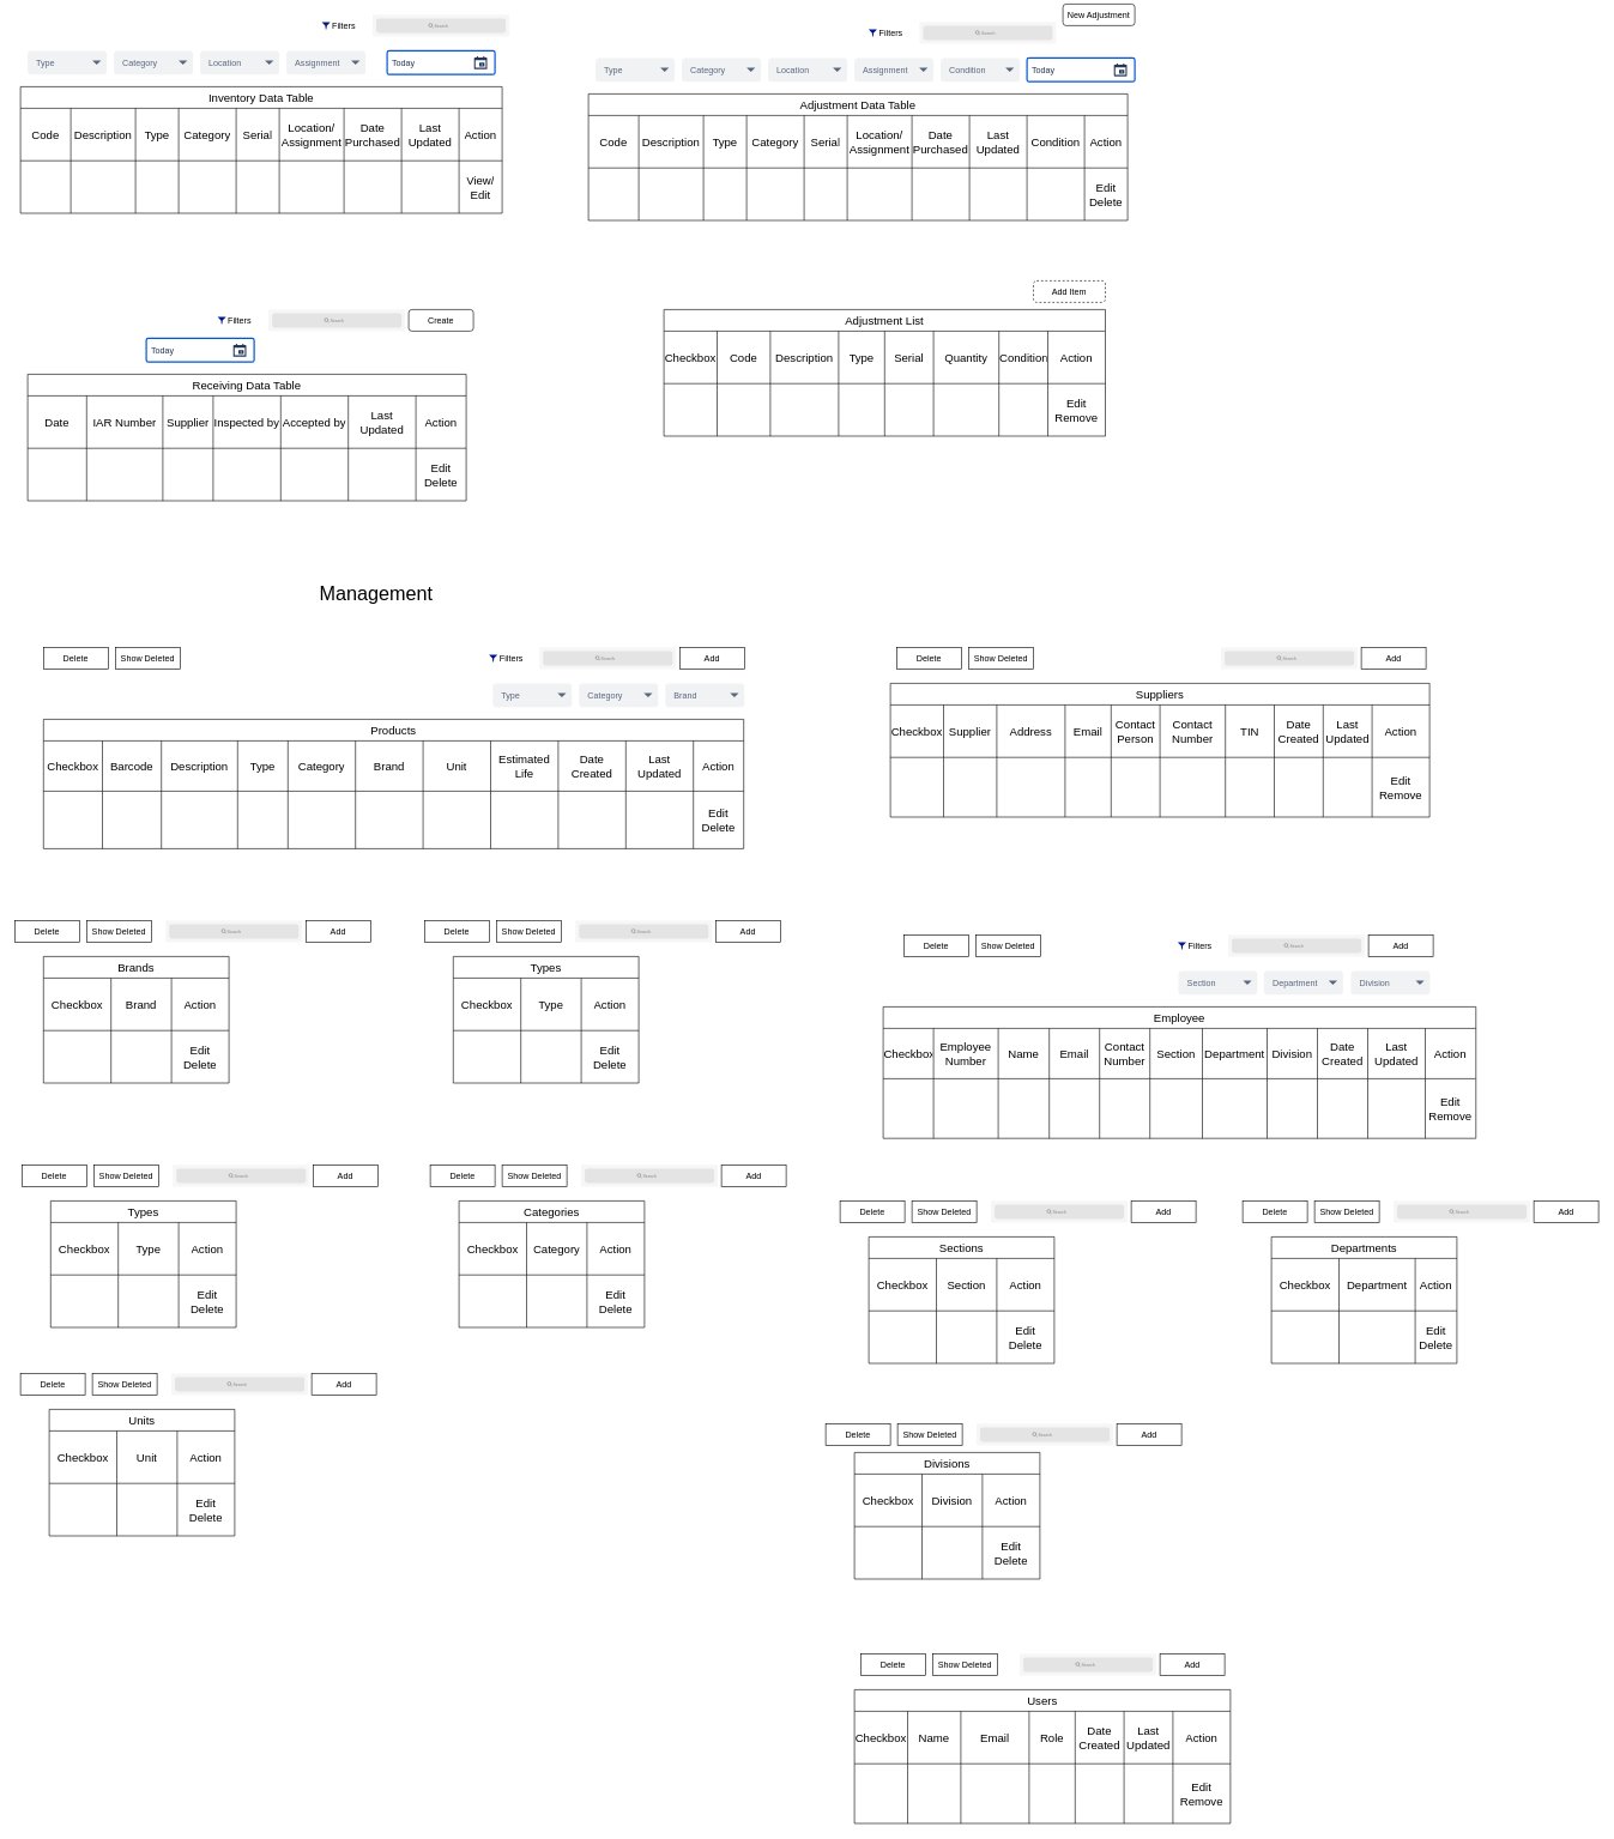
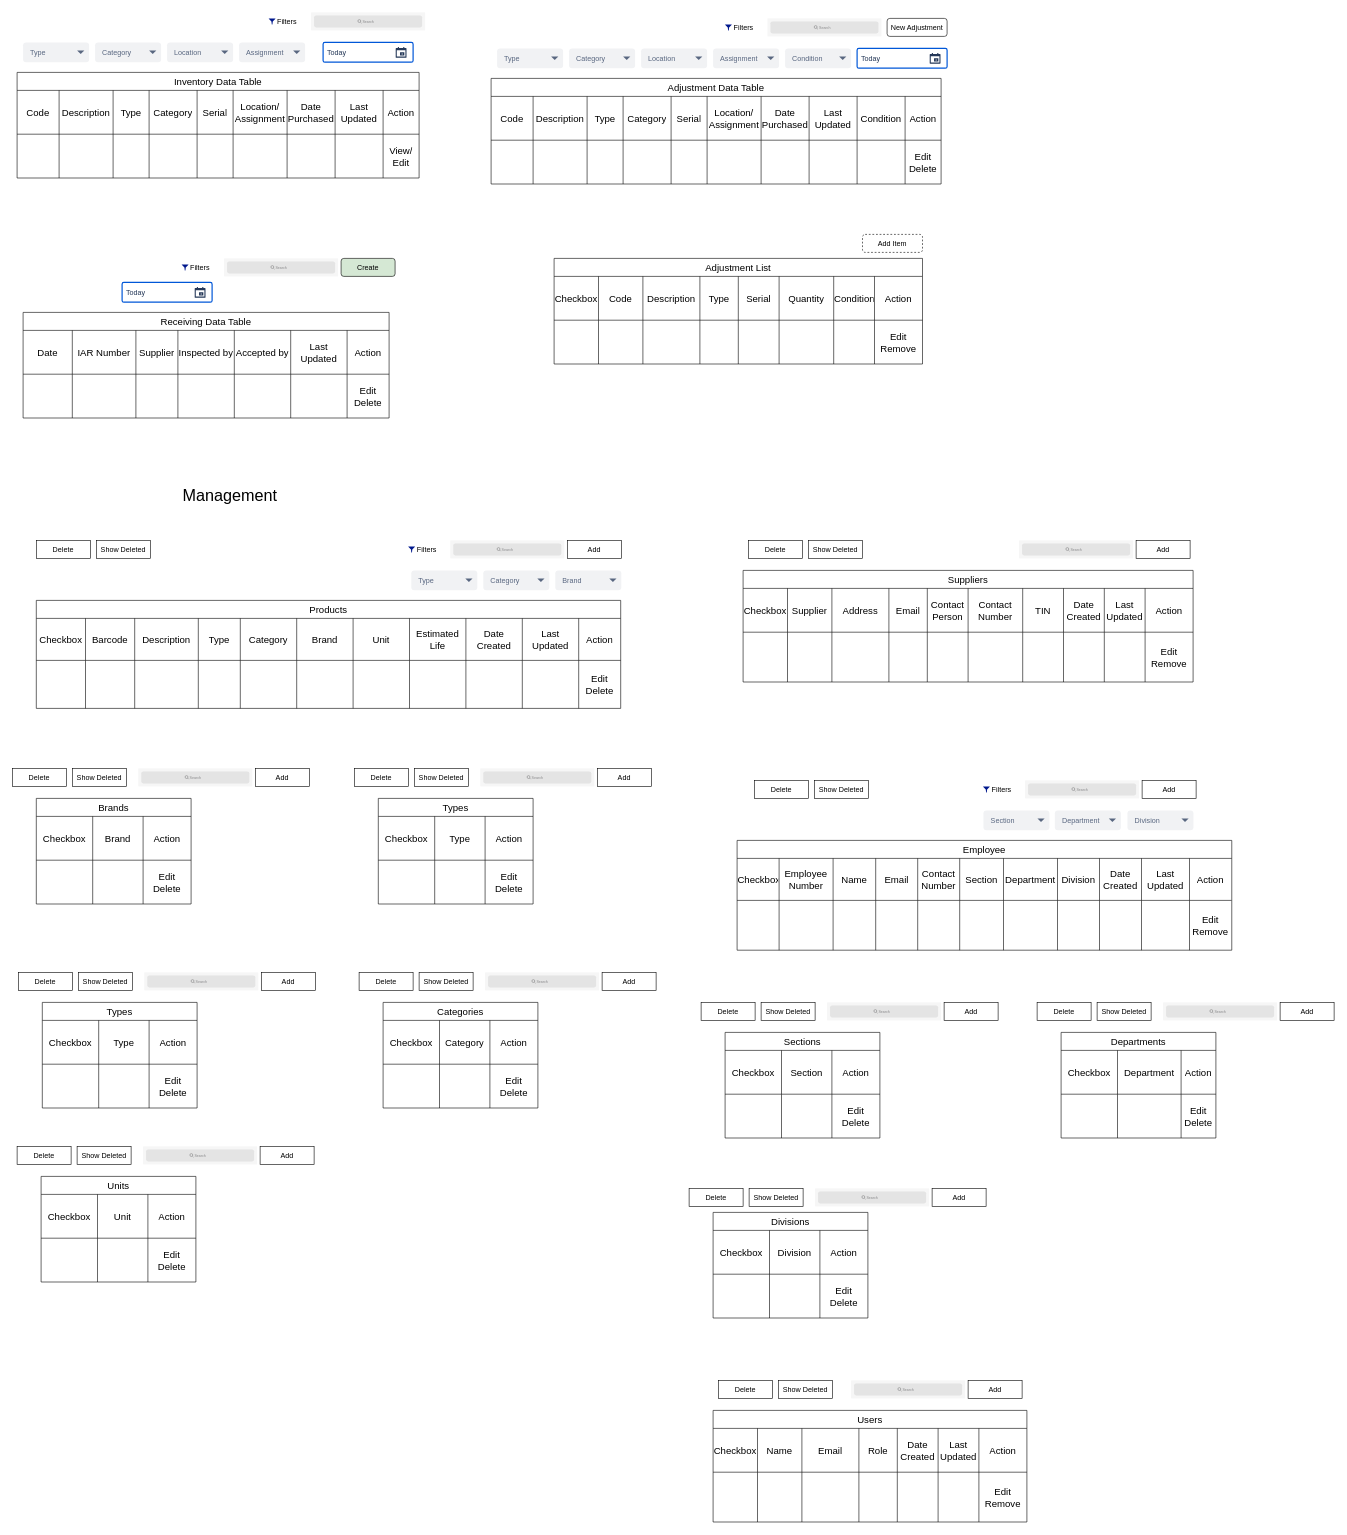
- <mxCell id="103" value="New Adjustment" style="rounded=1;whiteSpace=wrap;html=1;" parent="1" vertex="1"><mxGeometry x="1478" y="5" width="100" height="30" as="geometry" /></mxCell>
+ <mxCell id="103" value="New Adjustment" style="rounded=1;whiteSpace=wrap;html=1;" parent="1" vertex="1"><mxGeometry x="1478" y="30" width="100" height="30" as="geometry" /></mxCell>
- <mxCell id="62" value="Create" style="rounded=1;whiteSpace=wrap;html=1;" parent="1" vertex="1"><mxGeometry x="568" y="430" width="90" height="30" as="geometry" /></mxCell>
+ <mxCell id="62" value="Create" style="rounded=1;whiteSpace=wrap;html=1;fillColor=#d5e8d4;" parent="1" vertex="1"><mxGeometry x="568" y="430" width="90" height="30" as="geometry" /></mxCell>
- <mxCell id="208" value="Management" style="text;strokeColor=none;fillColor=none;html=1;align=center;verticalAlign=middle;whiteSpace=wrap;rounded=0;fontSize=27;" vertex="1" parent="1"><mxGeometry x="408" y="810" width="230" height="30" as="geometry" /></mxCell>
+ <mxCell id="208" value="Management" style="text;strokeColor=none;fillColor=none;html=1;align=center;verticalAlign=middle;whiteSpace=wrap;rounded=0;fontSize=27;" vertex="1" parent="1"><mxGeometry x="268" y="810" width="230" height="30" as="geometry" /></mxCell>
